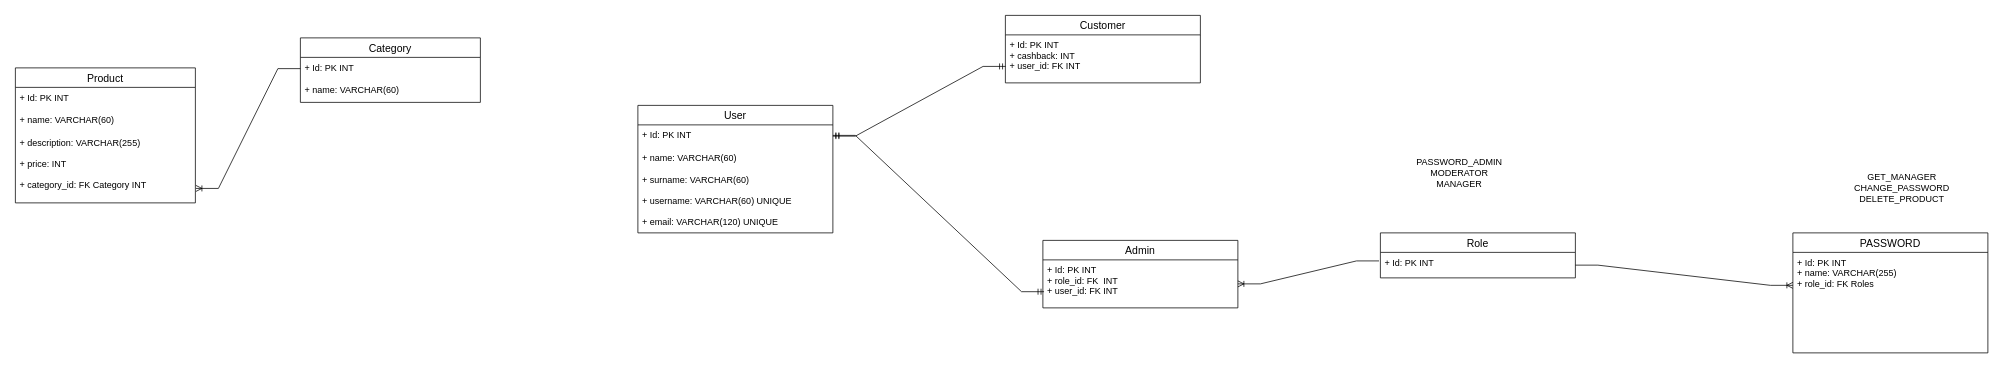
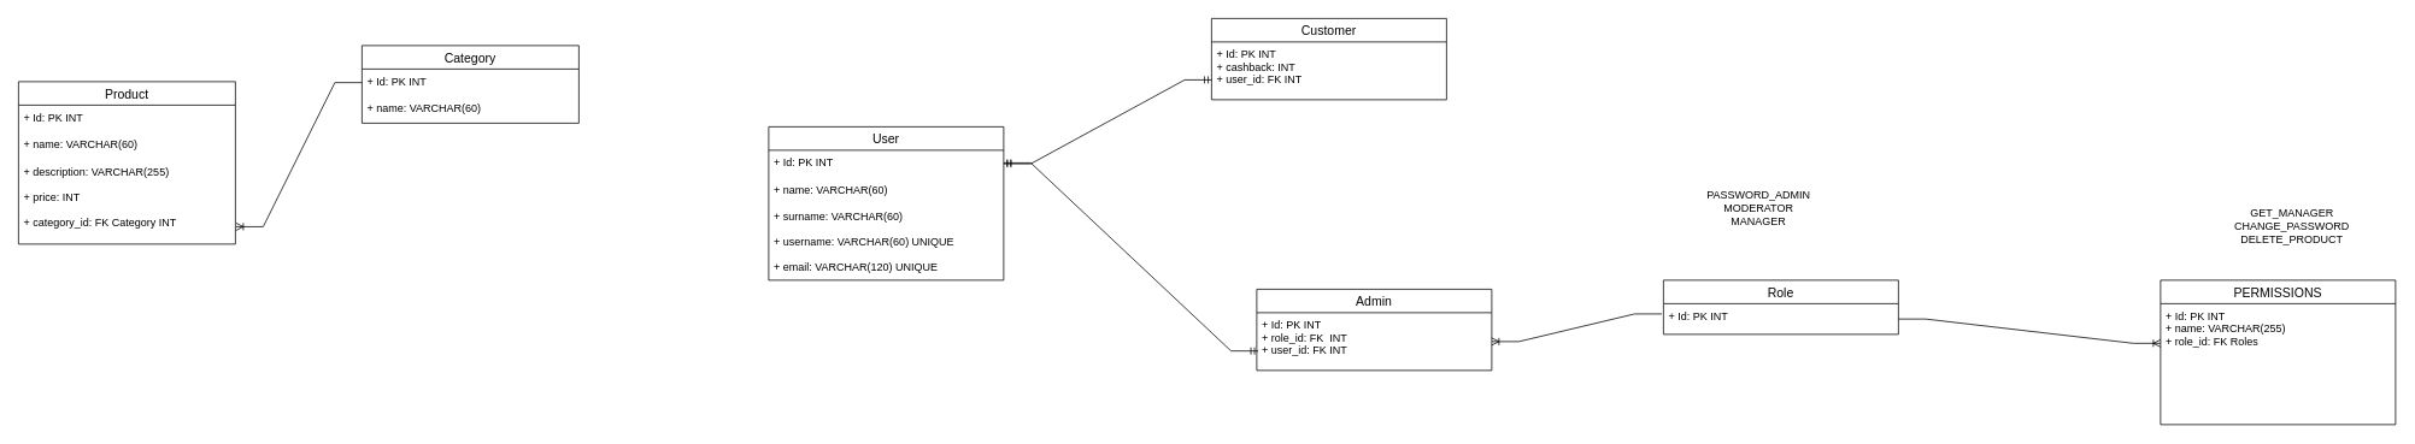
- <mxCell id="24" value="PASSWORD" style="swimlane;fontStyle=0;childLayout=stackLayout;horizontal=1;startSize=26;horizontalStack=0;resizeParent=1;resizeParentMax=0;resizeLast=0;collapsible=1;marginBottom=0;align=center;fontSize=14;" vertex="1" parent="1"><mxGeometry x="2390" y="310" width="260" height="160" as="geometry" /></mxCell>
+ <mxCell id="24" value="PERMISSIONS" style="swimlane;fontStyle=0;childLayout=stackLayout;horizontal=1;startSize=26;horizontalStack=0;resizeParent=1;resizeParentMax=0;resizeLast=0;collapsible=1;marginBottom=0;align=center;fontSize=14;" vertex="1" parent="1"><mxGeometry x="2390" y="310" width="260" height="160" as="geometry" /></mxCell>
